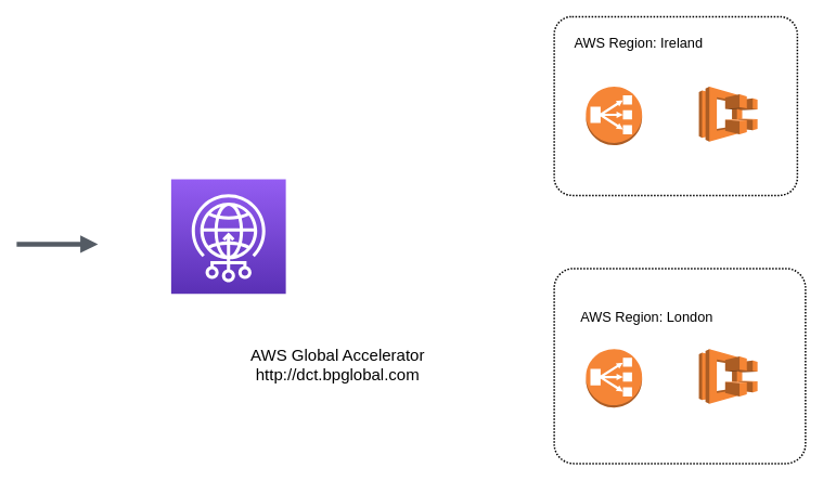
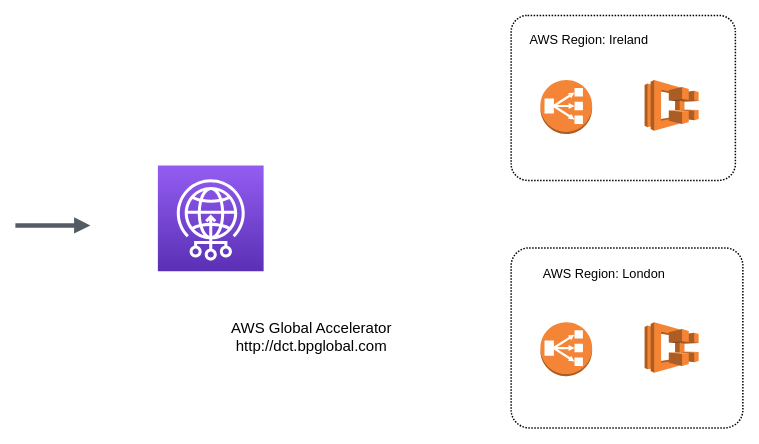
- <mxCell id="12" value="AWS Region: London" style="text;html=1;strokeColor=none;fillColor=none;align=center;verticalAlign=middle;whiteSpace=wrap;rounded=0;fontSize=17;" vertex="1" parent="1"><mxGeometry x="695" y="376" width="200" height="30" as="geometry" /></mxCell>
+ <mxCell id="12" value="AWS Region: London" style="text;html=1;strokeColor=none;fillColor=none;align=center;verticalAlign=middle;whiteSpace=wrap;rounded=0;fontSize=17;" vertex="1" parent="1"><mxGeometry x="705" y="351" width="200" height="30" as="geometry" /></mxCell>
